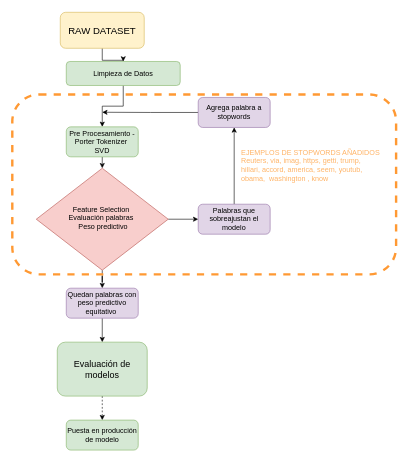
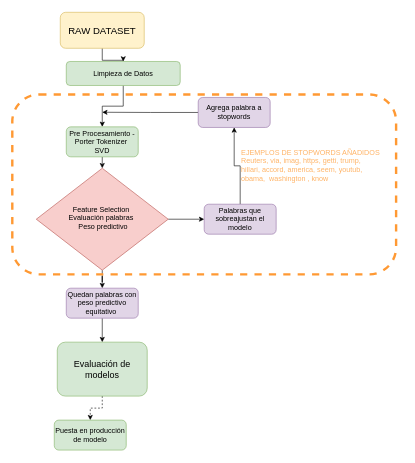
- <mxCell id="12" value="Palabras que sobreajustan el modelo" style="rounded=1;whiteSpace=wrap;html=1;fontSize=12;glass=0;strokeWidth=1;shadow=0;fillColor=#e1d5e7;strokeColor=#9673a6;" parent="1" vertex="1"><mxGeometry x="330" y="340" width="120" height="50" as="geometry" /></mxCell>
+ <mxCell id="12" value="Palabras que sobreajustan el modelo" style="rounded=1;whiteSpace=wrap;html=1;fontSize=12;glass=0;strokeWidth=1;shadow=0;fillColor=#e1d5e7;strokeColor=#9673a6;" parent="1" vertex="1"><mxGeometry x="340" y="340" width="120" height="50" as="geometry" /></mxCell>
- <mxCell id="20" value="Puesta en producción de modelo" style="rounded=1;whiteSpace=wrap;html=1;fontSize=12;glass=0;strokeWidth=1;shadow=0;fillColor=#d5e8d4;strokeColor=#82b366;" parent="1" vertex="1"><mxGeometry x="110" y="700" width="120" height="50" as="geometry" /></mxCell>
+ <mxCell id="20" value="Puesta en producción de modelo" style="rounded=1;whiteSpace=wrap;html=1;fontSize=12;glass=0;strokeWidth=1;shadow=0;fillColor=#d5e8d4;strokeColor=#82b366;" parent="1" vertex="1"><mxGeometry x="90" y="700" width="120" height="50" as="geometry" /></mxCell>
